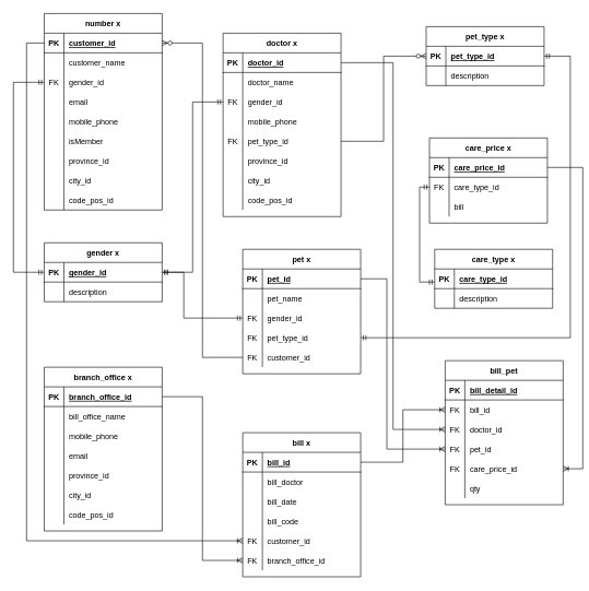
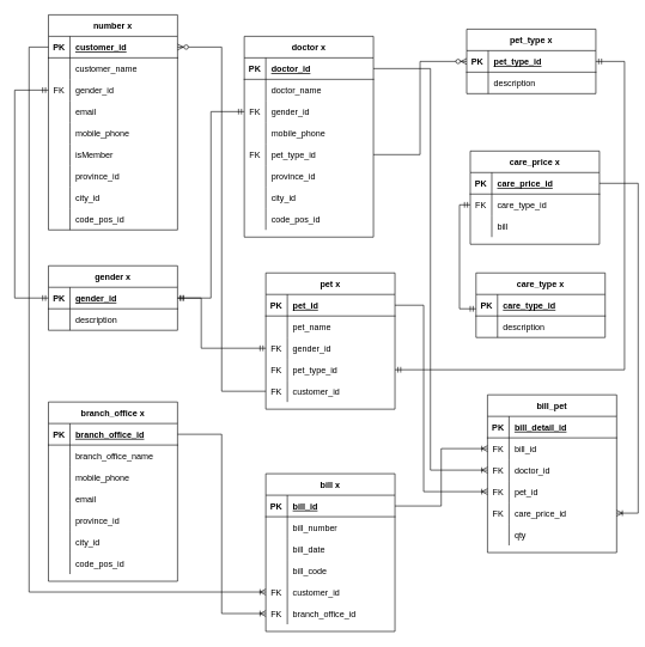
- <mxCell id="123" value="bill_office_name" style="shape=partialRectangle;connectable=0;fillColor=none;top=0;left=0;bottom=0;right=0;align=left;spacingLeft=6;overflow=hidden;" parent="121" vertex="1"><mxGeometry x="30" width="150" height="30" as="geometry"><mxRectangle width="150" height="30" as="alternateBounds" /></mxGeometry></mxCell>
+ <mxCell id="123" value="branch_office_name" style="shape=partialRectangle;connectable=0;fillColor=none;top=0;left=0;bottom=0;right=0;align=left;spacingLeft=6;overflow=hidden;" parent="121" vertex="1"><mxGeometry x="30" width="150" height="30" as="geometry"><mxRectangle width="150" height="30" as="alternateBounds" /></mxGeometry></mxCell>
- <mxCell id="104" value="bill_doctor" style="shape=partialRectangle;connectable=0;fillColor=none;top=0;left=0;bottom=0;right=0;align=left;spacingLeft=6;overflow=hidden;" parent="102" vertex="1"><mxGeometry x="30" width="150" height="30" as="geometry"><mxRectangle width="150" height="30" as="alternateBounds" /></mxGeometry></mxCell>
+ <mxCell id="104" value="bill_number" style="shape=partialRectangle;connectable=0;fillColor=none;top=0;left=0;bottom=0;right=0;align=left;spacingLeft=6;overflow=hidden;" parent="102" vertex="1"><mxGeometry x="30" width="150" height="30" as="geometry"><mxRectangle width="150" height="30" as="alternateBounds" /></mxGeometry></mxCell>
